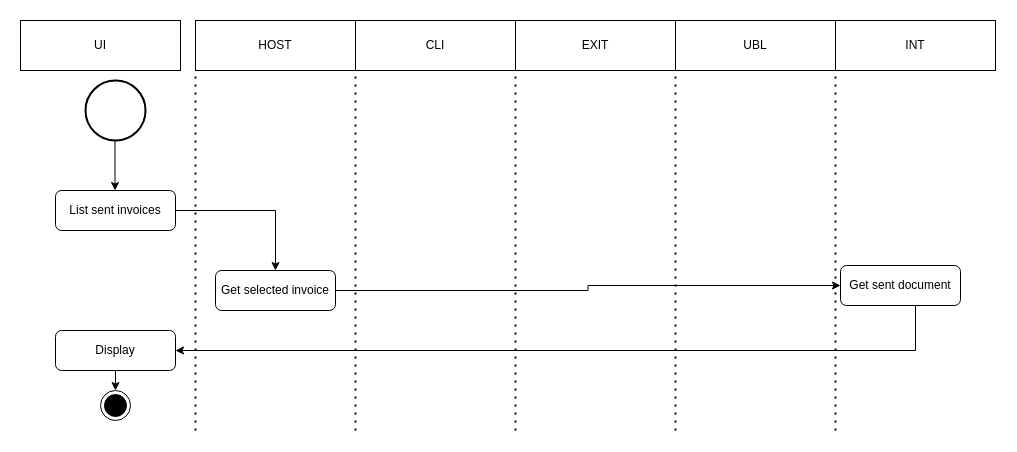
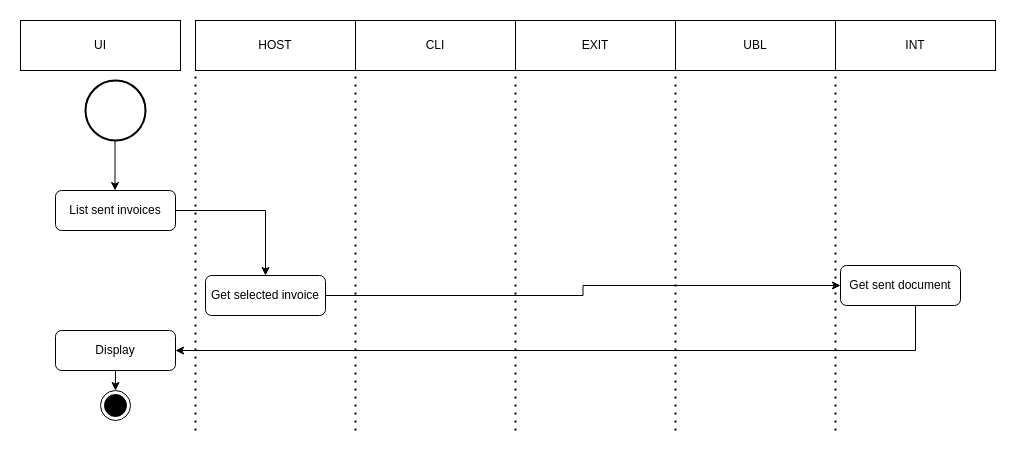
- <mxCell id="20" value="Get selected invoice" style="rounded=1;whiteSpace=wrap;html=1;" vertex="1" parent="1"><mxGeometry x="215" y="270" width="120" height="40" as="geometry" /></mxCell>
+ <mxCell id="20" value="Get selected invoice" style="rounded=1;whiteSpace=wrap;html=1;" vertex="1" parent="1"><mxGeometry x="205" y="275" width="120" height="40" as="geometry" /></mxCell>
